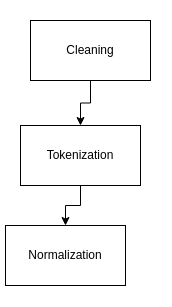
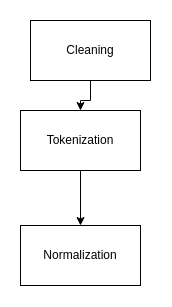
- <mxCell id="3" value="Tokenization" style="rounded=0;whiteSpace=wrap;html=1;" parent="1" vertex="1"><mxGeometry x="20" y="125" width="120" height="60" as="geometry" /></mxCell>
+ <mxCell id="3" value="Tokenization" style="rounded=0;whiteSpace=wrap;html=1;" parent="1" vertex="1"><mxGeometry x="20" y="110" width="120" height="60" as="geometry" /></mxCell>
- <mxCell id="4" value="Normalization" style="rounded=0;whiteSpace=wrap;html=1;" parent="1" vertex="1"><mxGeometry x="5" y="225" width="120" height="60" as="geometry" /></mxCell>
+ <mxCell id="4" value="Normalization" style="rounded=0;whiteSpace=wrap;html=1;" parent="1" vertex="1"><mxGeometry x="20" y="225" width="120" height="60" as="geometry" /></mxCell>
